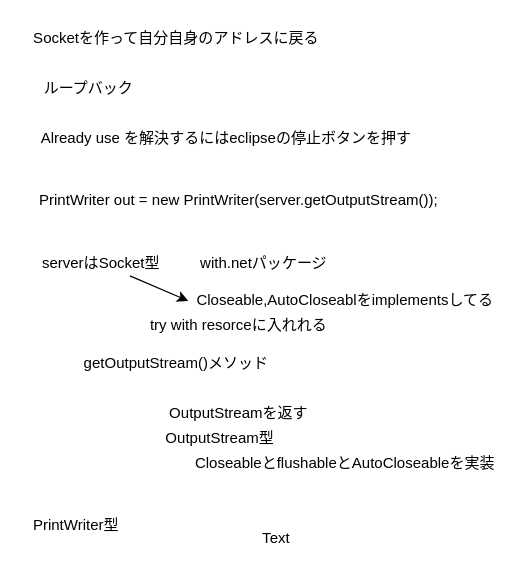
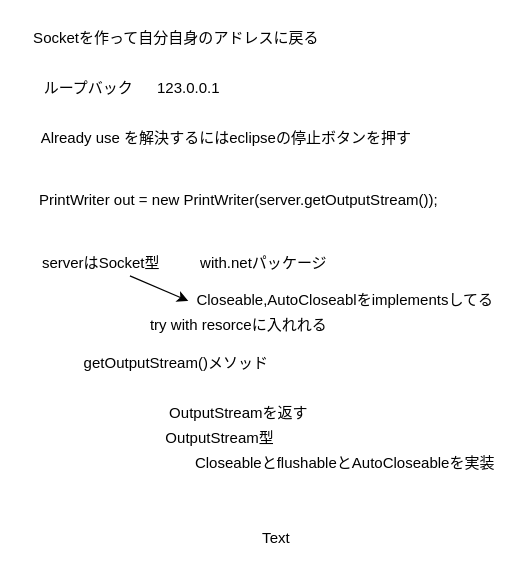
+ <mxCell id="4" value="123.0.0.1&lt;br&gt;" style="text;html=1;align=center;verticalAlign=middle;resizable=0;points=[];autosize=1;strokeColor=none;" vertex="1" parent="1"><mxGeometry x="115" y="60" width="70" height="20" as="geometry" /></mxCell>
- <mxCell id="16" value="PrintWriter型&lt;br&gt;" style="text;html=1;align=center;verticalAlign=middle;resizable=0;points=[];autosize=1;strokeColor=none;" vertex="1" parent="1"><mxGeometry x="20" y="410" width="80" height="20" as="geometry" /></mxCell>
